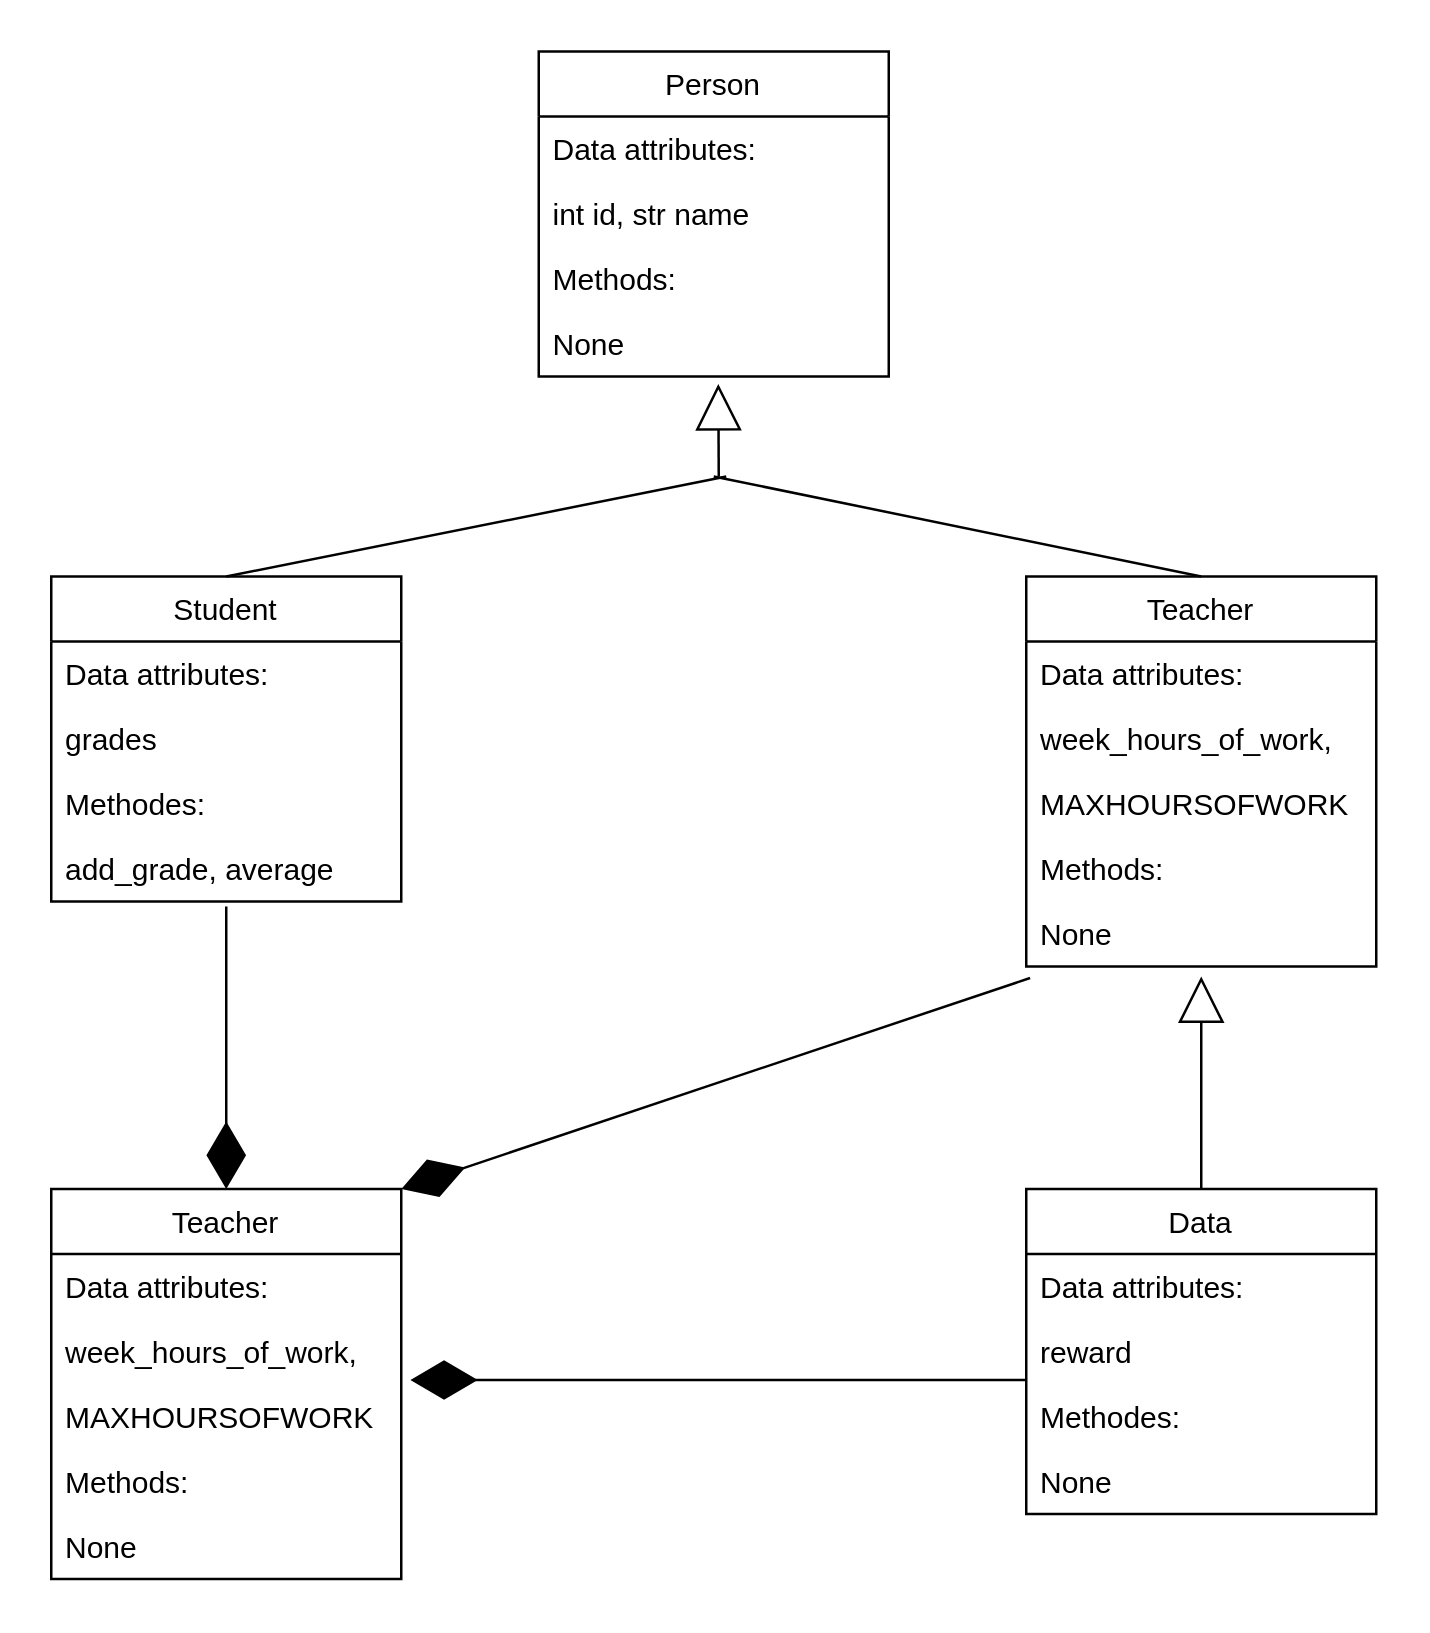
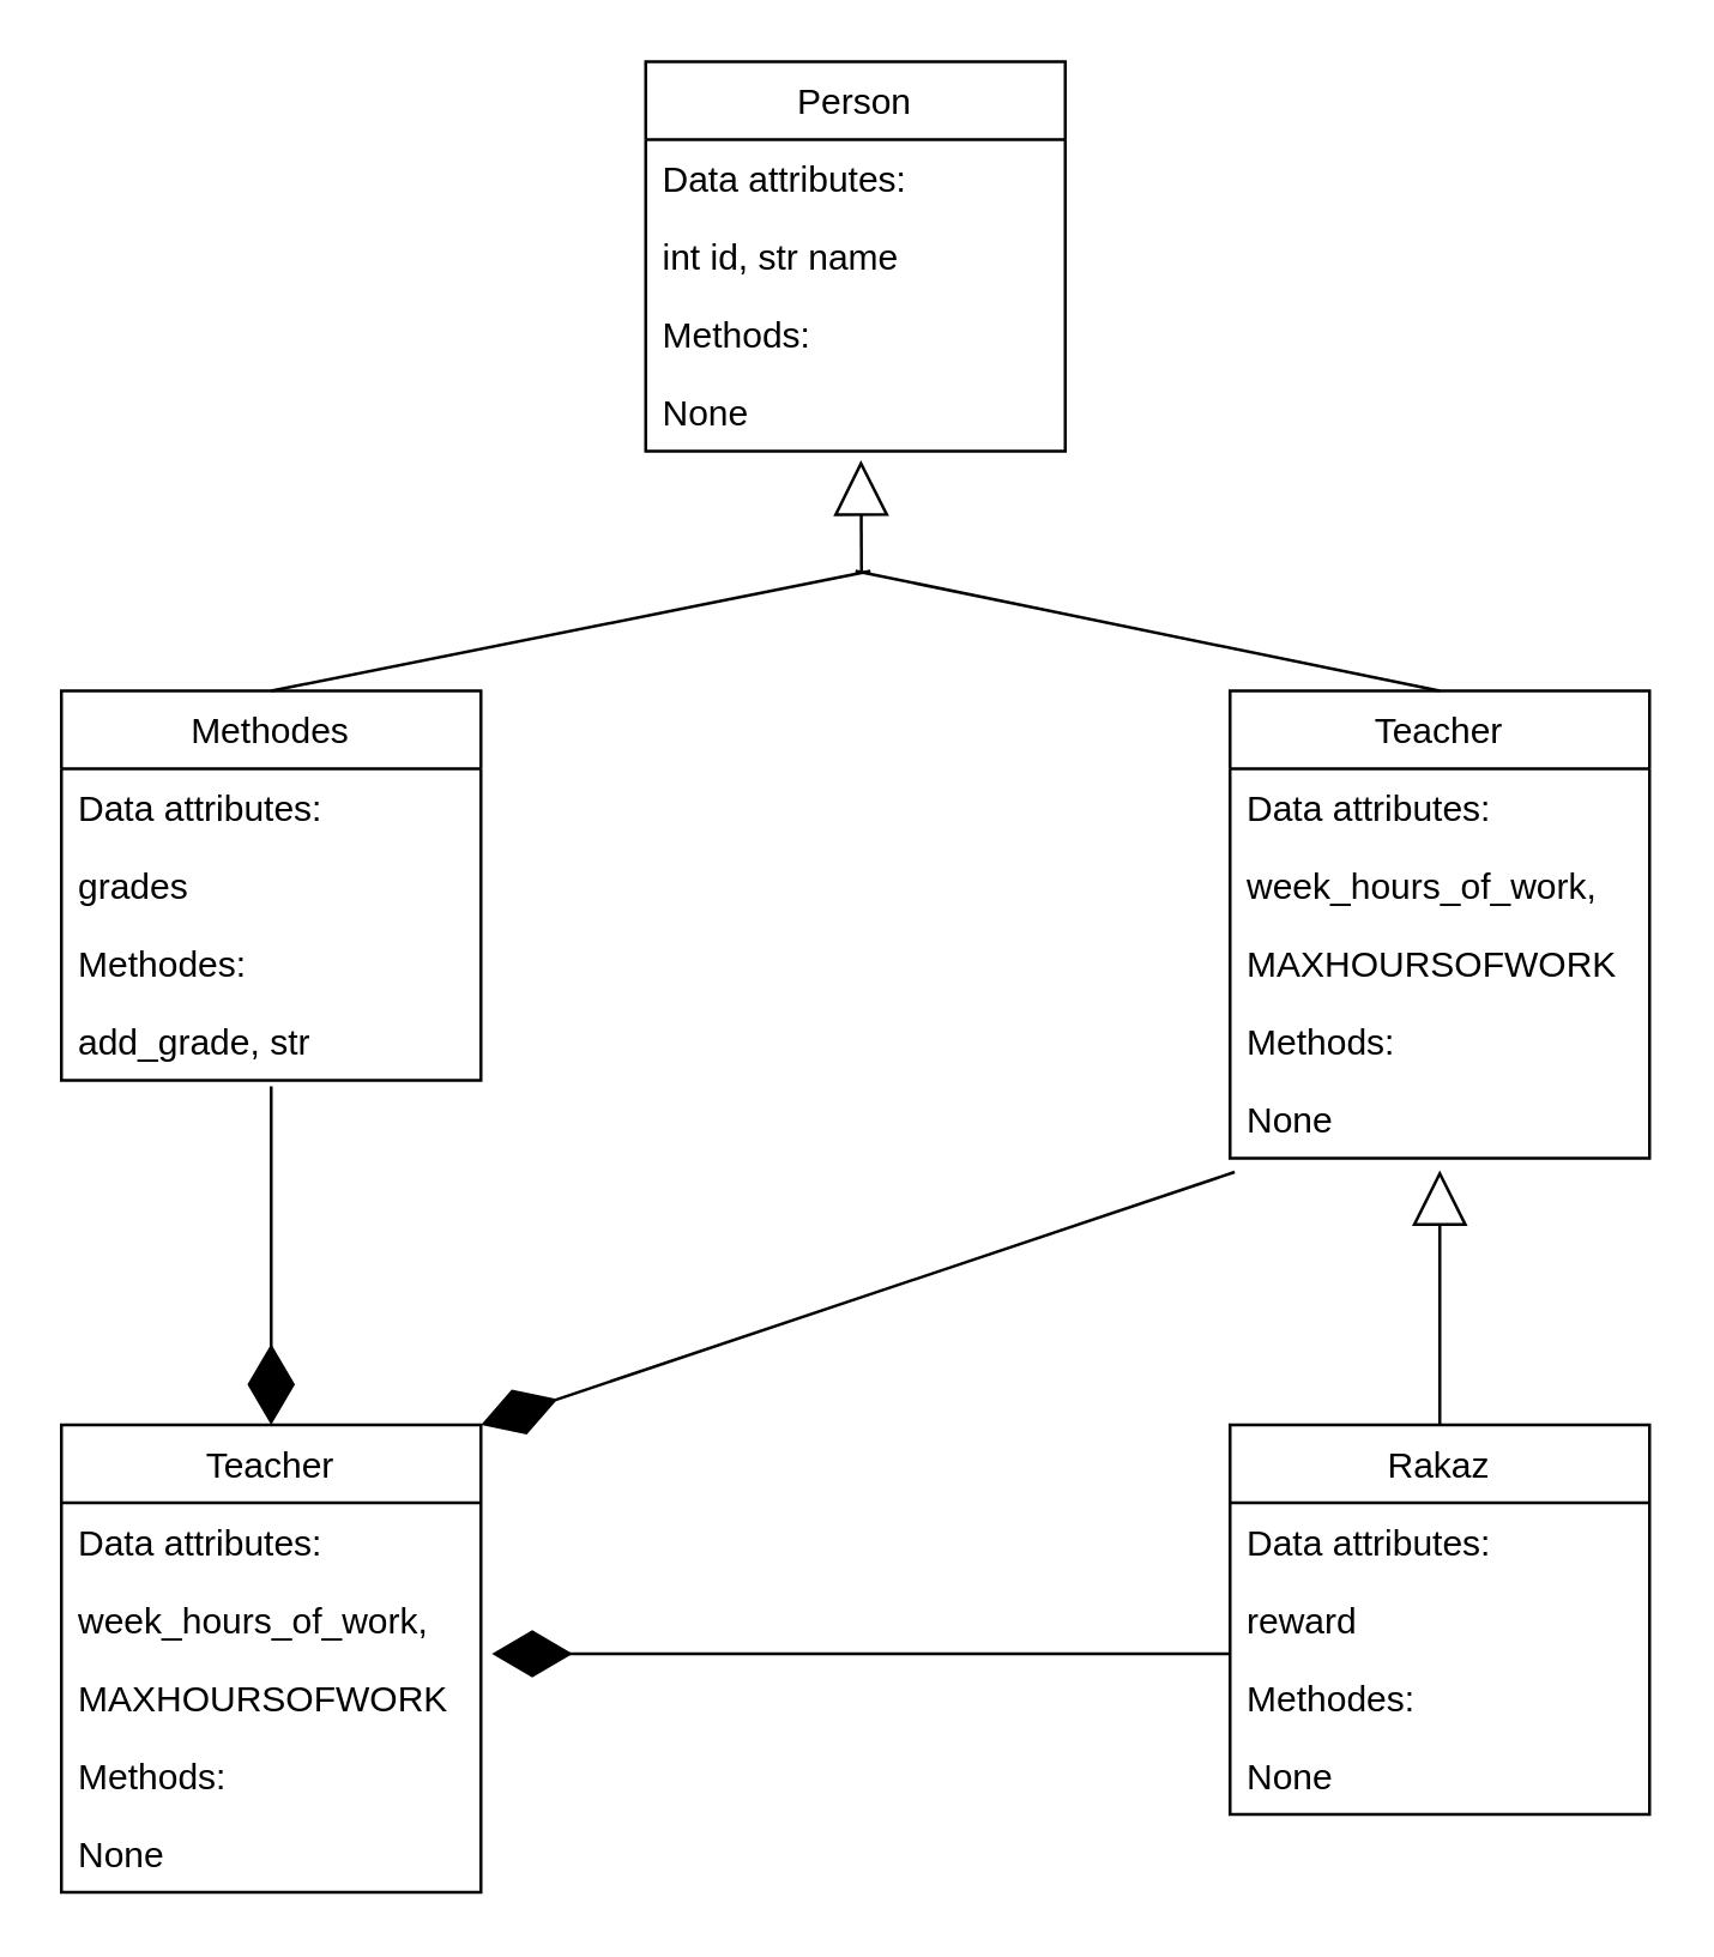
- <mxCell id="7" value="Student" style="swimlane;fontStyle=0;childLayout=stackLayout;horizontal=1;startSize=26;horizontalStack=0;resizeParent=1;resizeParentMax=0;resizeLast=0;collapsible=1;marginBottom=0;" vertex="1" parent="1"><mxGeometry x="20" y="230" width="140" height="130" as="geometry" /></mxCell>
+ <mxCell id="7" value="Methodes" style="swimlane;fontStyle=0;childLayout=stackLayout;horizontal=1;startSize=26;horizontalStack=0;resizeParent=1;resizeParentMax=0;resizeLast=0;collapsible=1;marginBottom=0;" vertex="1" parent="1"><mxGeometry x="20" y="230" width="140" height="130" as="geometry" /></mxCell>
- <mxCell id="11" value="add_grade, average" style="text;strokeColor=none;fillColor=none;align=left;verticalAlign=top;spacingLeft=4;spacingRight=4;overflow=hidden;rotatable=0;points=[[0,0.5],[1,0.5]];portConstraint=eastwest;" vertex="1" parent="7"><mxGeometry y="104" width="140" height="26" as="geometry" /></mxCell>
+ <mxCell id="11" value="add_grade, str" style="text;strokeColor=none;fillColor=none;align=left;verticalAlign=top;spacingLeft=4;spacingRight=4;overflow=hidden;rotatable=0;points=[[0,0.5],[1,0.5]];portConstraint=eastwest;" vertex="1" parent="7"><mxGeometry y="104" width="140" height="26" as="geometry" /></mxCell>
- <mxCell id="21" value="Data" style="swimlane;fontStyle=0;childLayout=stackLayout;horizontal=1;startSize=26;horizontalStack=0;resizeParent=1;resizeParentMax=0;resizeLast=0;collapsible=1;marginBottom=0;" vertex="1" parent="1"><mxGeometry x="410" y="475" width="140" height="130" as="geometry" /></mxCell>
+ <mxCell id="21" value="Rakaz" style="swimlane;fontStyle=0;childLayout=stackLayout;horizontal=1;startSize=26;horizontalStack=0;resizeParent=1;resizeParentMax=0;resizeLast=0;collapsible=1;marginBottom=0;" vertex="1" parent="1"><mxGeometry x="410" y="475" width="140" height="130" as="geometry" /></mxCell>
